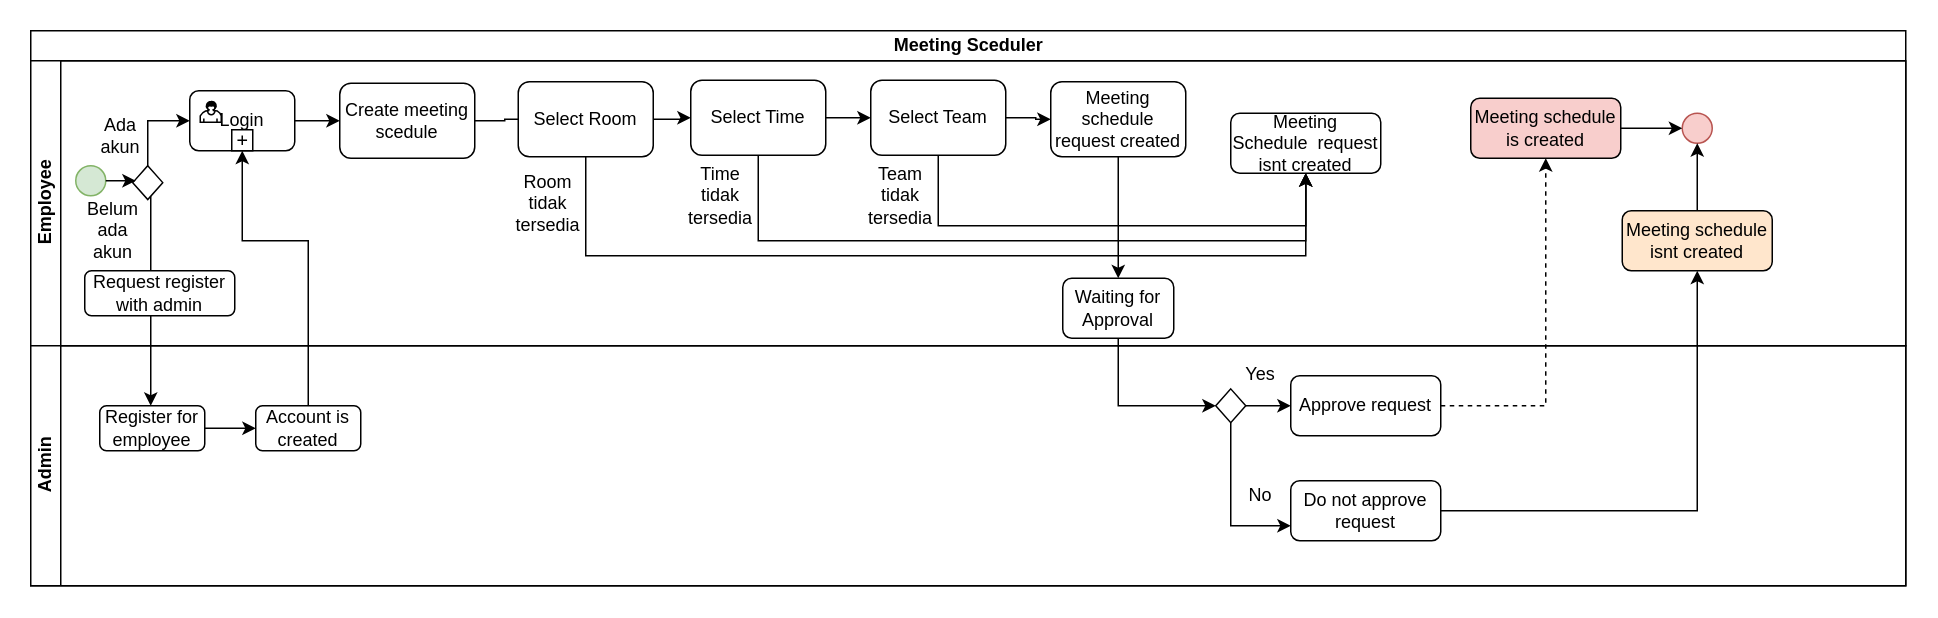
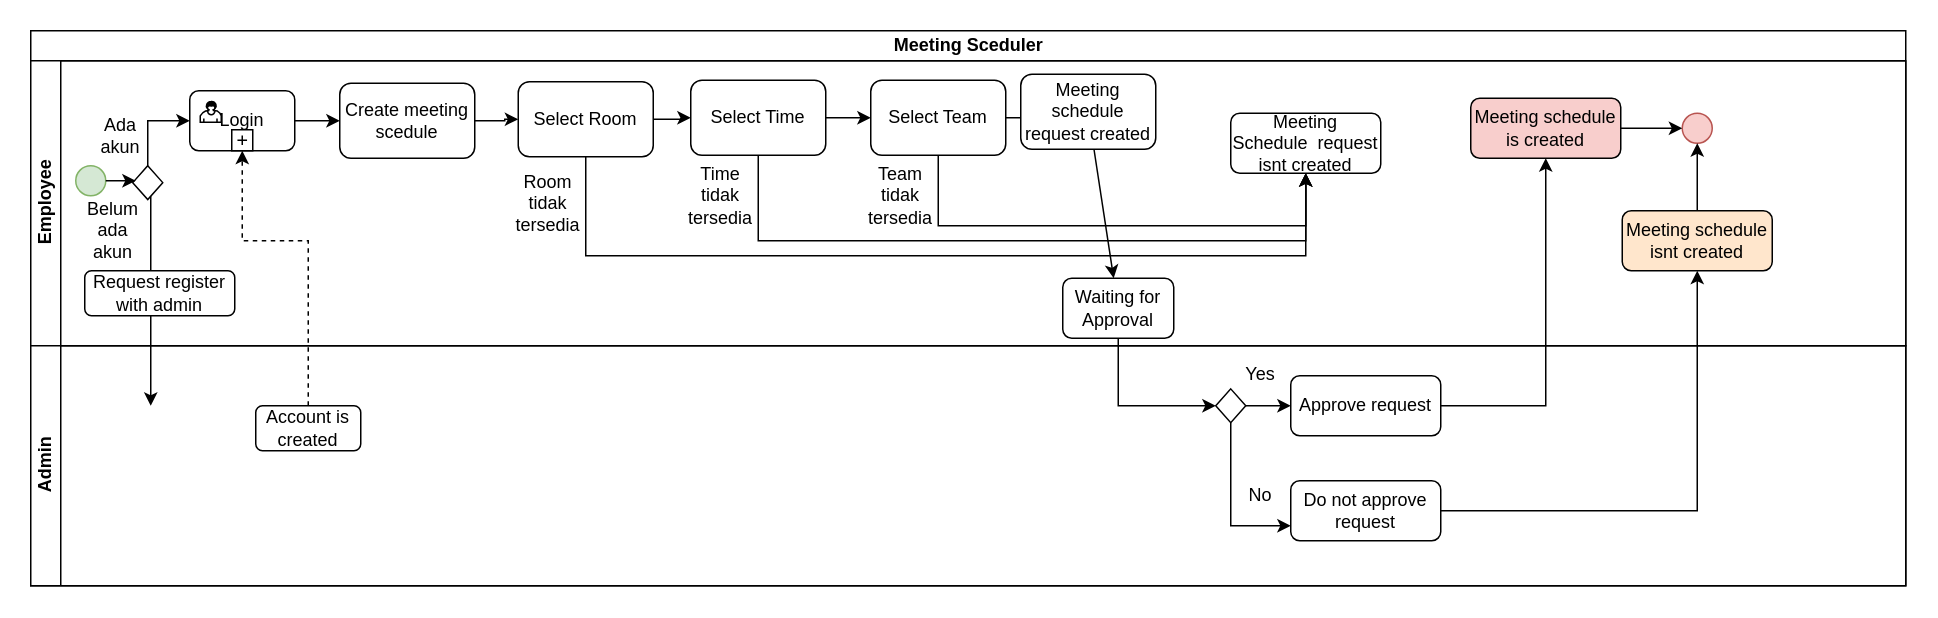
- <mxCell id="5" style="edgeStyle=orthogonalEdgeStyle;rounded=0;orthogonalLoop=1;jettySize=auto;html=1;entryX=0;entryY=0.5;entryDx=0;entryDy=0;endArrow=none;" parent="3" source="6" target="9" edge="1"><mxGeometry relative="1" as="geometry" /></mxCell>
+ <mxCell id="5" style="edgeStyle=orthogonalEdgeStyle;rounded=0;orthogonalLoop=1;jettySize=auto;html=1;entryX=0;entryY=0.5;entryDx=0;entryDy=0;" parent="3" source="6" target="9" edge="1"><mxGeometry relative="1" as="geometry" /></mxCell>
- <mxCell id="16" value="Meeting schedule request created" style="shape=ext;rounded=1;html=1;whiteSpace=wrap;" parent="3" vertex="1"><mxGeometry x="680" y="14" width="90" height="50" as="geometry" /></mxCell>
+ <mxCell id="16" value="Meeting schedule request created" style="shape=ext;rounded=1;html=1;whiteSpace=wrap;" parent="3" vertex="1"><mxGeometry x="660" y="9" width="90" height="50" as="geometry" /></mxCell>
- <mxCell id="54" style="edgeStyle=orthogonalEdgeStyle;rounded=0;orthogonalLoop=1;jettySize=auto;html=1;startArrow=none;startFill=0;endArrow=classic;endFill=1;" edge="1" parent="2" source="47" target="17"><mxGeometry relative="1" as="geometry"><Array as="points"><mxPoint x="185" y="140" /><mxPoint x="141" y="140" /></Array></mxGeometry></mxCell>
+ <mxCell id="54" style="edgeStyle=orthogonalEdgeStyle;rounded=0;orthogonalLoop=1;jettySize=auto;html=1;startArrow=none;startFill=0;endArrow=classic;endFill=1;dashed=1;" edge="1" parent="2" source="47" target="17"><mxGeometry relative="1" as="geometry"><Array as="points"><mxPoint x="185" y="140" /><mxPoint x="141" y="140" /></Array></mxGeometry></mxCell>
- <mxCell id="51" value="" style="edgeStyle=orthogonalEdgeStyle;rounded=0;orthogonalLoop=1;jettySize=auto;html=1;startArrow=none;startFill=0;endArrow=classic;endFill=1;dashed=1;" edge="1" parent="2" source="42" target="21"><mxGeometry relative="1" as="geometry" /></mxCell>
+ <mxCell id="51" value="" style="edgeStyle=orthogonalEdgeStyle;rounded=0;orthogonalLoop=1;jettySize=auto;html=1;startArrow=none;startFill=0;endArrow=classic;endFill=1;" edge="1" parent="2" source="42" target="21"><mxGeometry relative="1" as="geometry" /></mxCell>
- <mxCell id="46" value="Register for employee" style="shape=ext;rounded=1;html=1;whiteSpace=wrap;" vertex="1" parent="38"><mxGeometry x="46" y="40" width="70" height="30" as="geometry" /></mxCell>
- <mxCell id="50" value="" style="edgeStyle=orthogonalEdgeStyle;rounded=0;orthogonalLoop=1;jettySize=auto;html=1;startArrow=none;startFill=0;endArrow=classic;endFill=1;" edge="1" parent="38" source="46" target="47"><mxGeometry relative="1" as="geometry" /></mxCell>
